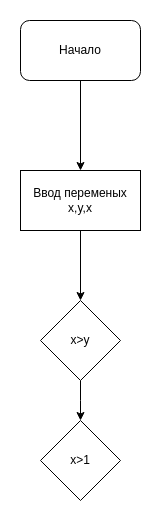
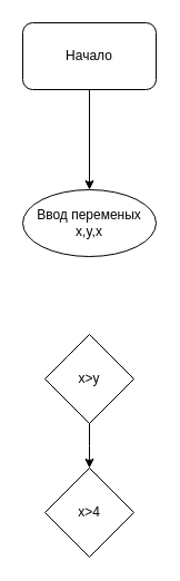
- <mxCell id="5" value="Ввод переменых x,y,x" style="whiteSpace=wrap;html=1;rounded=1;arcSize=0;" parent="1" vertex="1"><mxGeometry x="20" y="170" width="120" height="60" as="geometry" /></mxCell>
+ <mxCell id="5" value="Ввод переменых x,y,x" style="ellipse;whiteSpace=wrap;html=1;arcSize=0;" parent="1" vertex="1"><mxGeometry x="20" y="170" width="120" height="60" as="geometry" /></mxCell>
- <mxCell id="4" value="" style="edgeStyle=orthogonalEdgeStyle;rounded=0;orthogonalLoop=1;jettySize=auto;html=1;" parent="1" source="5" target="7" edge="1"><mxGeometry relative="1" as="geometry" /></mxCell>
- <mxCell id="8" value="x&amp;gt;1" style="rhombus;whiteSpace=wrap;html=1;" vertex="1" parent="1"><mxGeometry x="40" y="420" width="80" height="80" as="geometry" /></mxCell>
+ <mxCell id="8" value="x&amp;gt;4" style="rhombus;whiteSpace=wrap;html=1;" vertex="1" parent="1"><mxGeometry x="40" y="420" width="80" height="80" as="geometry" /></mxCell>
